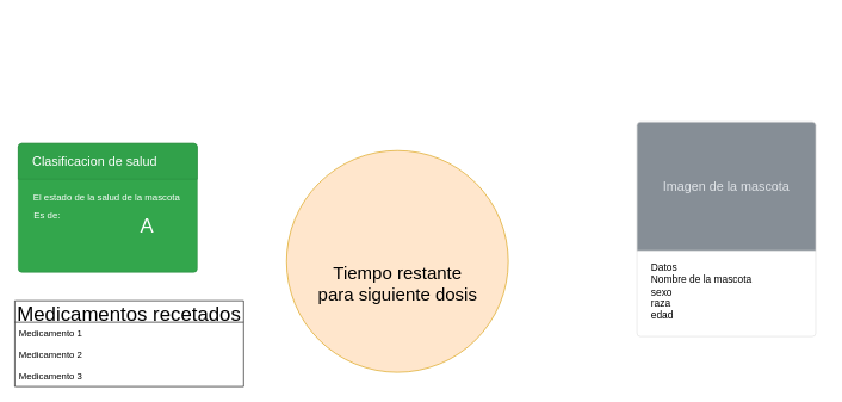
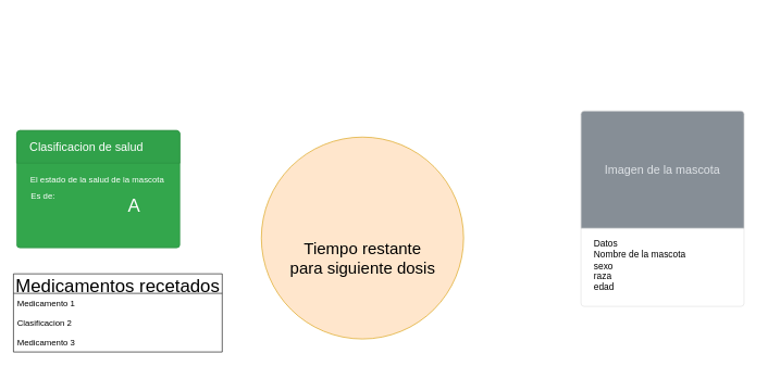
- <mxCell id="12" value="Medicamento 2" style="text;strokeColor=none;fillColor=none;align=left;verticalAlign=middle;spacingLeft=4;spacingRight=4;overflow=hidden;points=[[0,0.5],[1,0.5]];portConstraint=eastwest;rotatable=0;fontSize=13;fontColor=#000000;" parent="10" vertex="1"><mxGeometry y="60" width="320" height="30" as="geometry" /></mxCell>
+ <mxCell id="12" value="Clasificacion 2" style="text;strokeColor=none;fillColor=none;align=left;verticalAlign=middle;spacingLeft=4;spacingRight=4;overflow=hidden;points=[[0,0.5],[1,0.5]];portConstraint=eastwest;rotatable=0;fontSize=13;fontColor=#000000;" parent="10" vertex="1"><mxGeometry y="60" width="320" height="30" as="geometry" /></mxCell>
